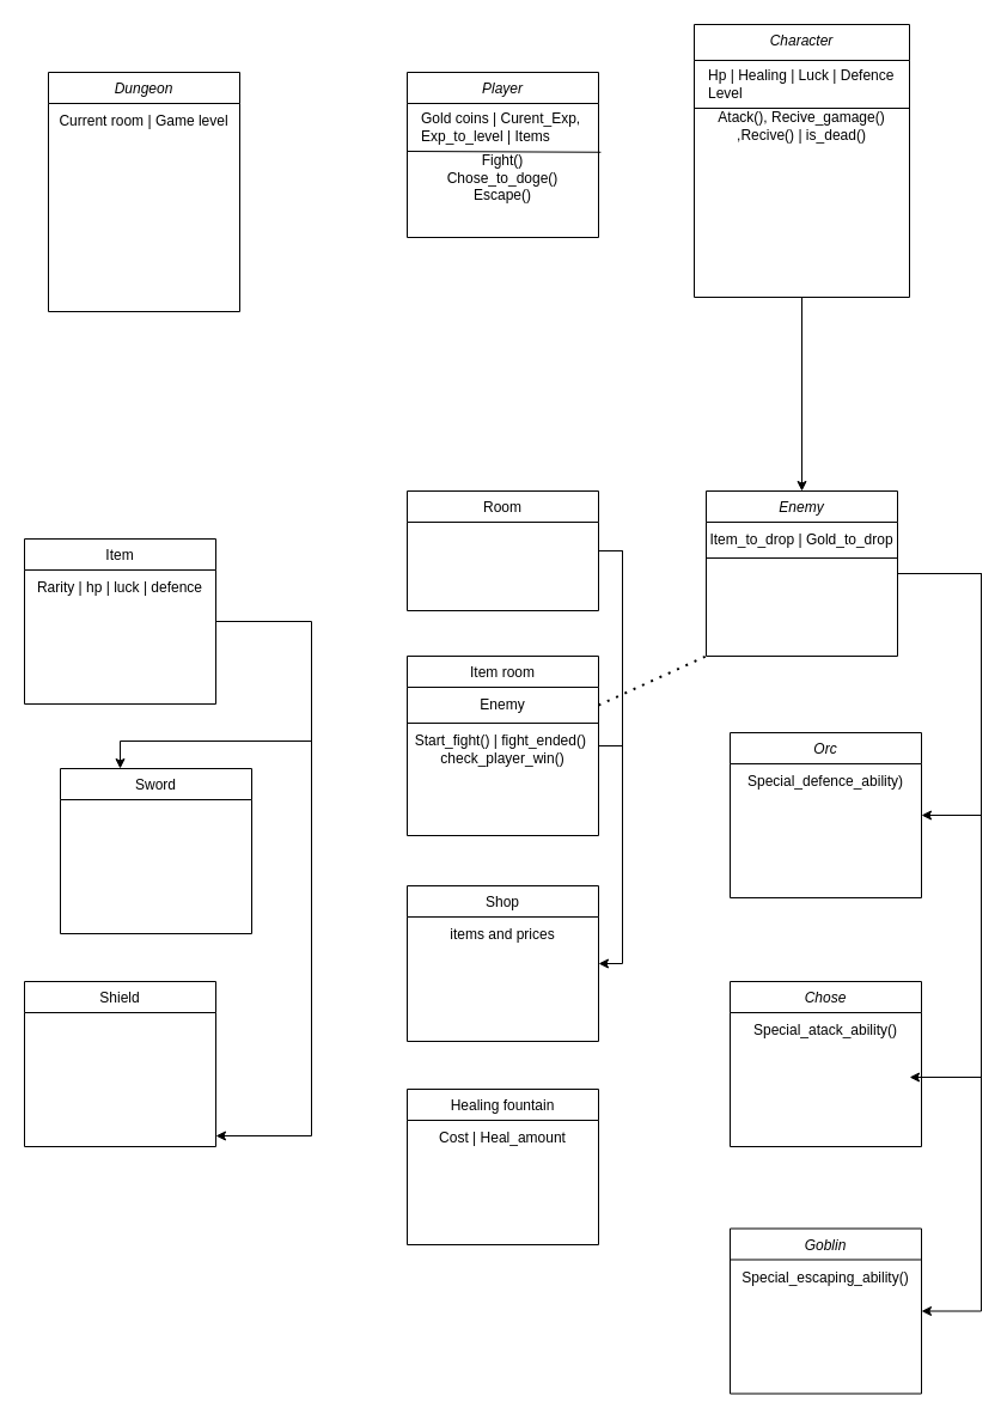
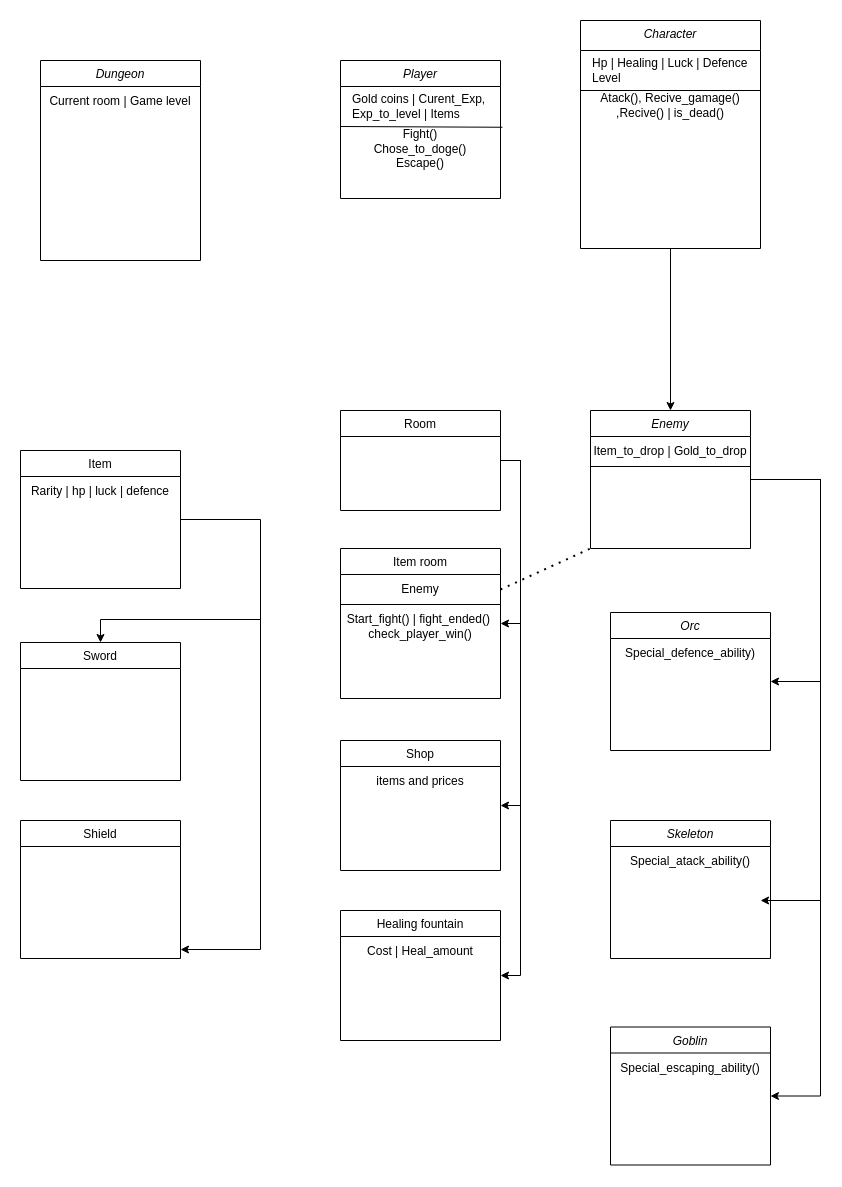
- <mxCell id="8" style="edgeStyle=orthogonalEdgeStyle;rounded=0;orthogonalLoop=1;jettySize=auto;html=1;entryX=1;entryY=0.5;entryDx=0;entryDy=0;exitX=1;exitY=0.5;exitDx=0;exitDy=0;endArrow=none;" parent="1" source="11" target="14" edge="1"><mxGeometry relative="1" as="geometry" /></mxCell>
+ <mxCell id="8" style="edgeStyle=orthogonalEdgeStyle;rounded=0;orthogonalLoop=1;jettySize=auto;html=1;entryX=1;entryY=0.5;entryDx=0;entryDy=0;exitX=1;exitY=0.5;exitDx=0;exitDy=0;" parent="1" source="11" target="14" edge="1"><mxGeometry relative="1" as="geometry" /></mxCell>
- <mxCell id="12" value="Sword" style="swimlane;fontStyle=0;align=center;verticalAlign=top;childLayout=stackLayout;horizontal=1;startSize=26;horizontalStack=0;resizeParent=1;resizeLast=0;collapsible=1;marginBottom=0;rounded=0;shadow=0;strokeWidth=1;" parent="1" vertex="1"><mxGeometry x="50" y="642" width="160" height="138" as="geometry"><mxRectangle x="130" y="380" width="160" height="26" as="alternateBounds" /></mxGeometry></mxCell>
+ <mxCell id="12" value="Sword" style="swimlane;fontStyle=0;align=center;verticalAlign=top;childLayout=stackLayout;horizontal=1;startSize=26;horizontalStack=0;resizeParent=1;resizeLast=0;collapsible=1;marginBottom=0;rounded=0;shadow=0;strokeWidth=1;" parent="1" vertex="1"><mxGeometry y="642" width="160" height="138" as="geometry" x="20"><mxRectangle x="130" y="380" width="160" height="26" as="alternateBounds" /></mxGeometry></mxCell>
- <mxCell id="40" value="Chose" style="swimlane;fontStyle=2;align=center;verticalAlign=top;childLayout=stackLayout;horizontal=1;startSize=26;horizontalStack=0;resizeParent=1;resizeLast=0;collapsible=1;marginBottom=0;rounded=0;shadow=0;strokeWidth=1;" parent="1" vertex="1"><mxGeometry x="610" y="820" width="160" height="138" as="geometry"><mxRectangle x="640" y="-170" width="160" height="26" as="alternateBounds" /></mxGeometry></mxCell>
+ <mxCell id="40" value="Skeleton" style="swimlane;fontStyle=2;align=center;verticalAlign=top;childLayout=stackLayout;horizontal=1;startSize=26;horizontalStack=0;resizeParent=1;resizeLast=0;collapsible=1;marginBottom=0;rounded=0;shadow=0;strokeWidth=1;" parent="1" vertex="1"><mxGeometry x="610" y="820" width="160" height="138" as="geometry"><mxRectangle x="640" y="-170" width="160" height="26" as="alternateBounds" /></mxGeometry></mxCell>
+ <mxCell id="10" style="edgeStyle=orthogonalEdgeStyle;rounded=0;orthogonalLoop=1;jettySize=auto;html=1;entryX=1;entryY=0.5;entryDx=0;entryDy=0;exitX=1;exitY=0.5;exitDx=0;exitDy=0;" parent="1" source="11" target="20" edge="1"><mxGeometry relative="1" as="geometry"><mxPoint x="550" y="990" as="targetPoint" /></mxGeometry></mxCell>
